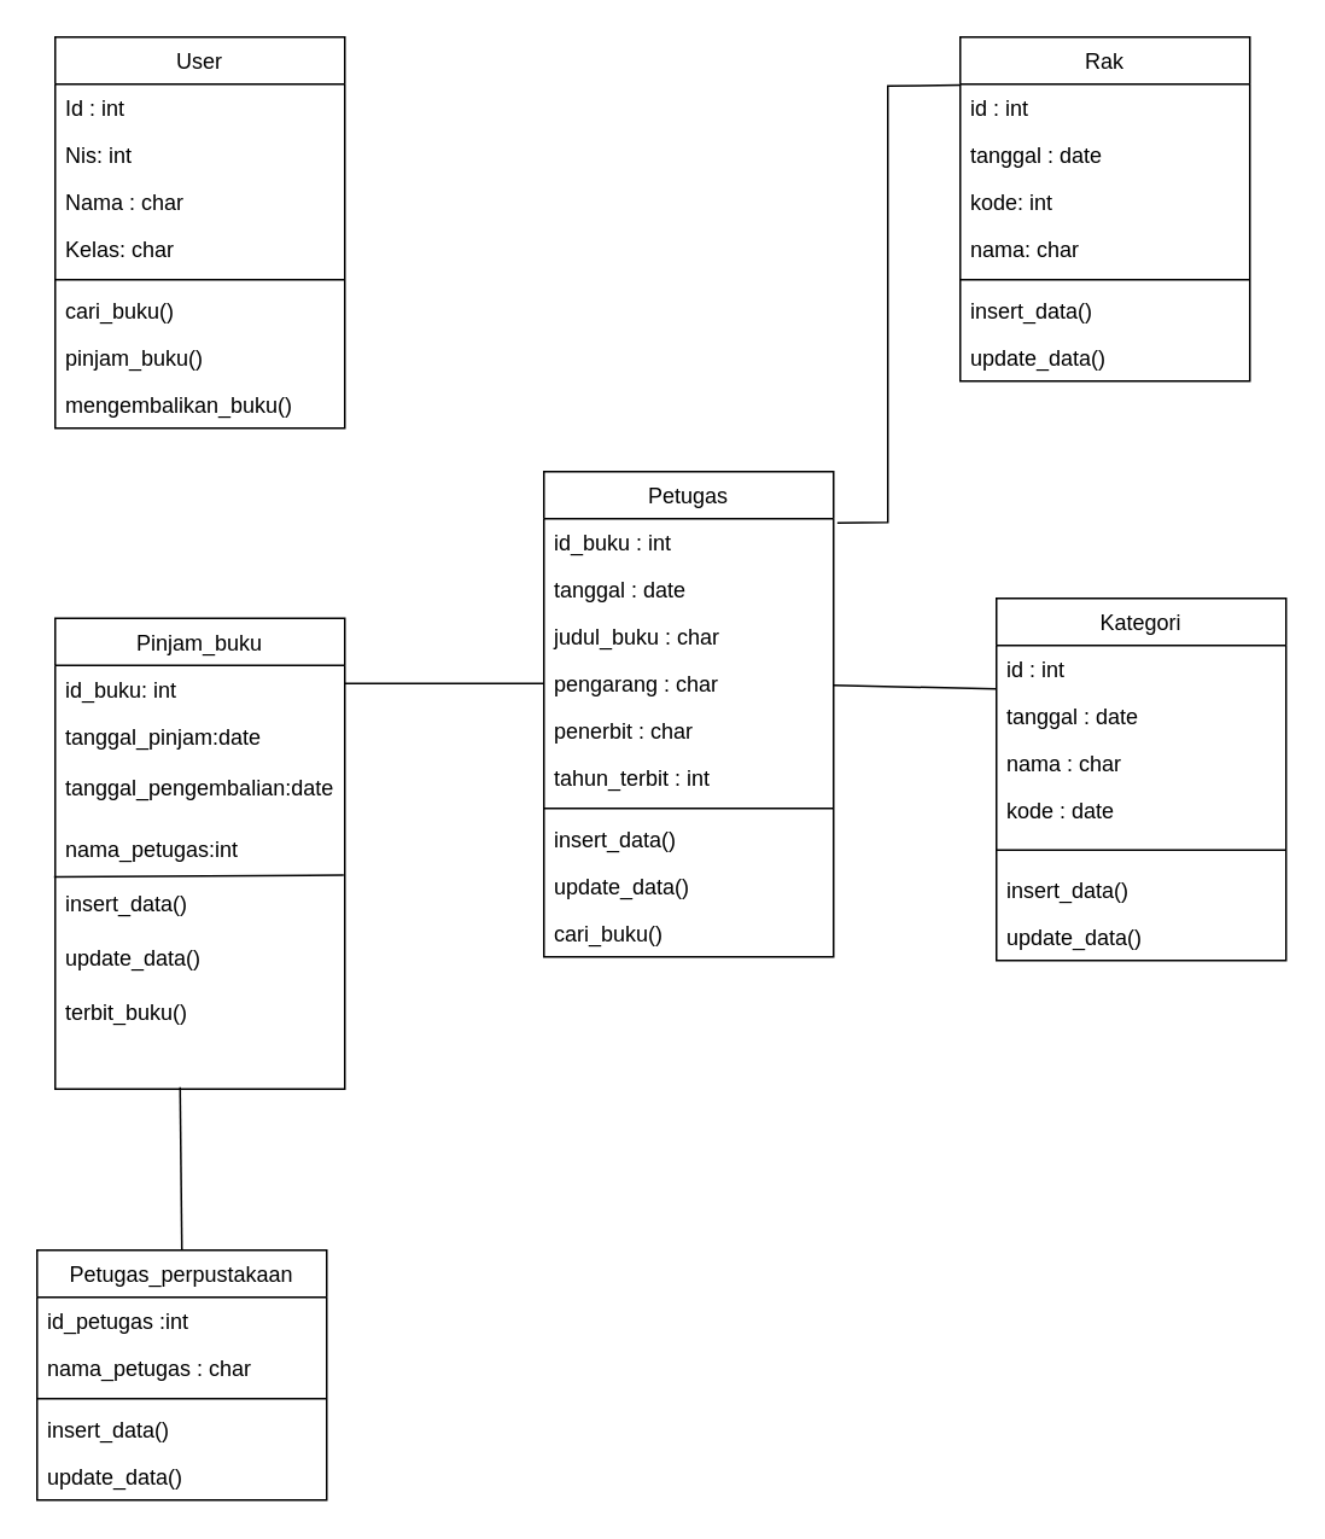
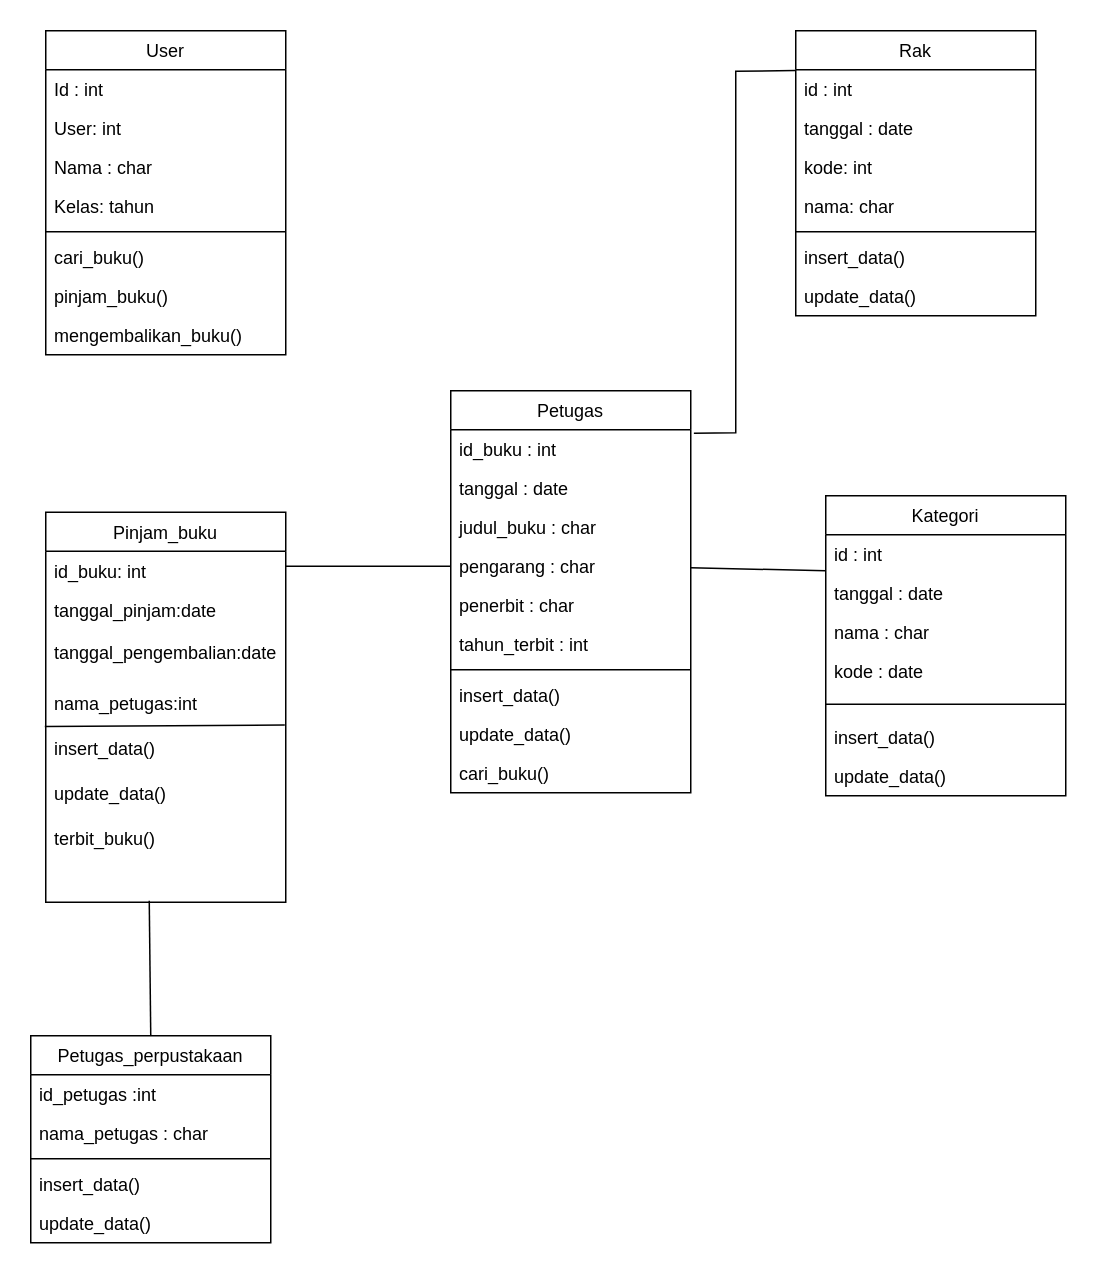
- <mxCell id="4" value="Nis: int" style="text;align=left;verticalAlign=top;spacingLeft=4;spacingRight=4;overflow=hidden;rotatable=0;points=[[0,0.5],[1,0.5]];portConstraint=eastwest;rounded=0;shadow=0;html=0;" vertex="1" parent="2"><mxGeometry y="52" width="160" height="26" as="geometry" /></mxCell>
+ <mxCell id="4" value="User: int" style="text;align=left;verticalAlign=top;spacingLeft=4;spacingRight=4;overflow=hidden;rotatable=0;points=[[0,0.5],[1,0.5]];portConstraint=eastwest;rounded=0;shadow=0;html=0;" vertex="1" parent="2"><mxGeometry y="52" width="160" height="26" as="geometry" /></mxCell>
- <mxCell id="6" value="Kelas: char" style="text;align=left;verticalAlign=top;spacingLeft=4;spacingRight=4;overflow=hidden;rotatable=0;points=[[0,0.5],[1,0.5]];portConstraint=eastwest;rounded=0;shadow=0;html=0;" parent="2" vertex="1"><mxGeometry y="104" width="160" height="26" as="geometry" /></mxCell>
+ <mxCell id="6" value="Kelas: tahun" style="text;align=left;verticalAlign=top;spacingLeft=4;spacingRight=4;overflow=hidden;rotatable=0;points=[[0,0.5],[1,0.5]];portConstraint=eastwest;rounded=0;shadow=0;html=0;" parent="2" vertex="1"><mxGeometry y="104" width="160" height="26" as="geometry" /></mxCell>
